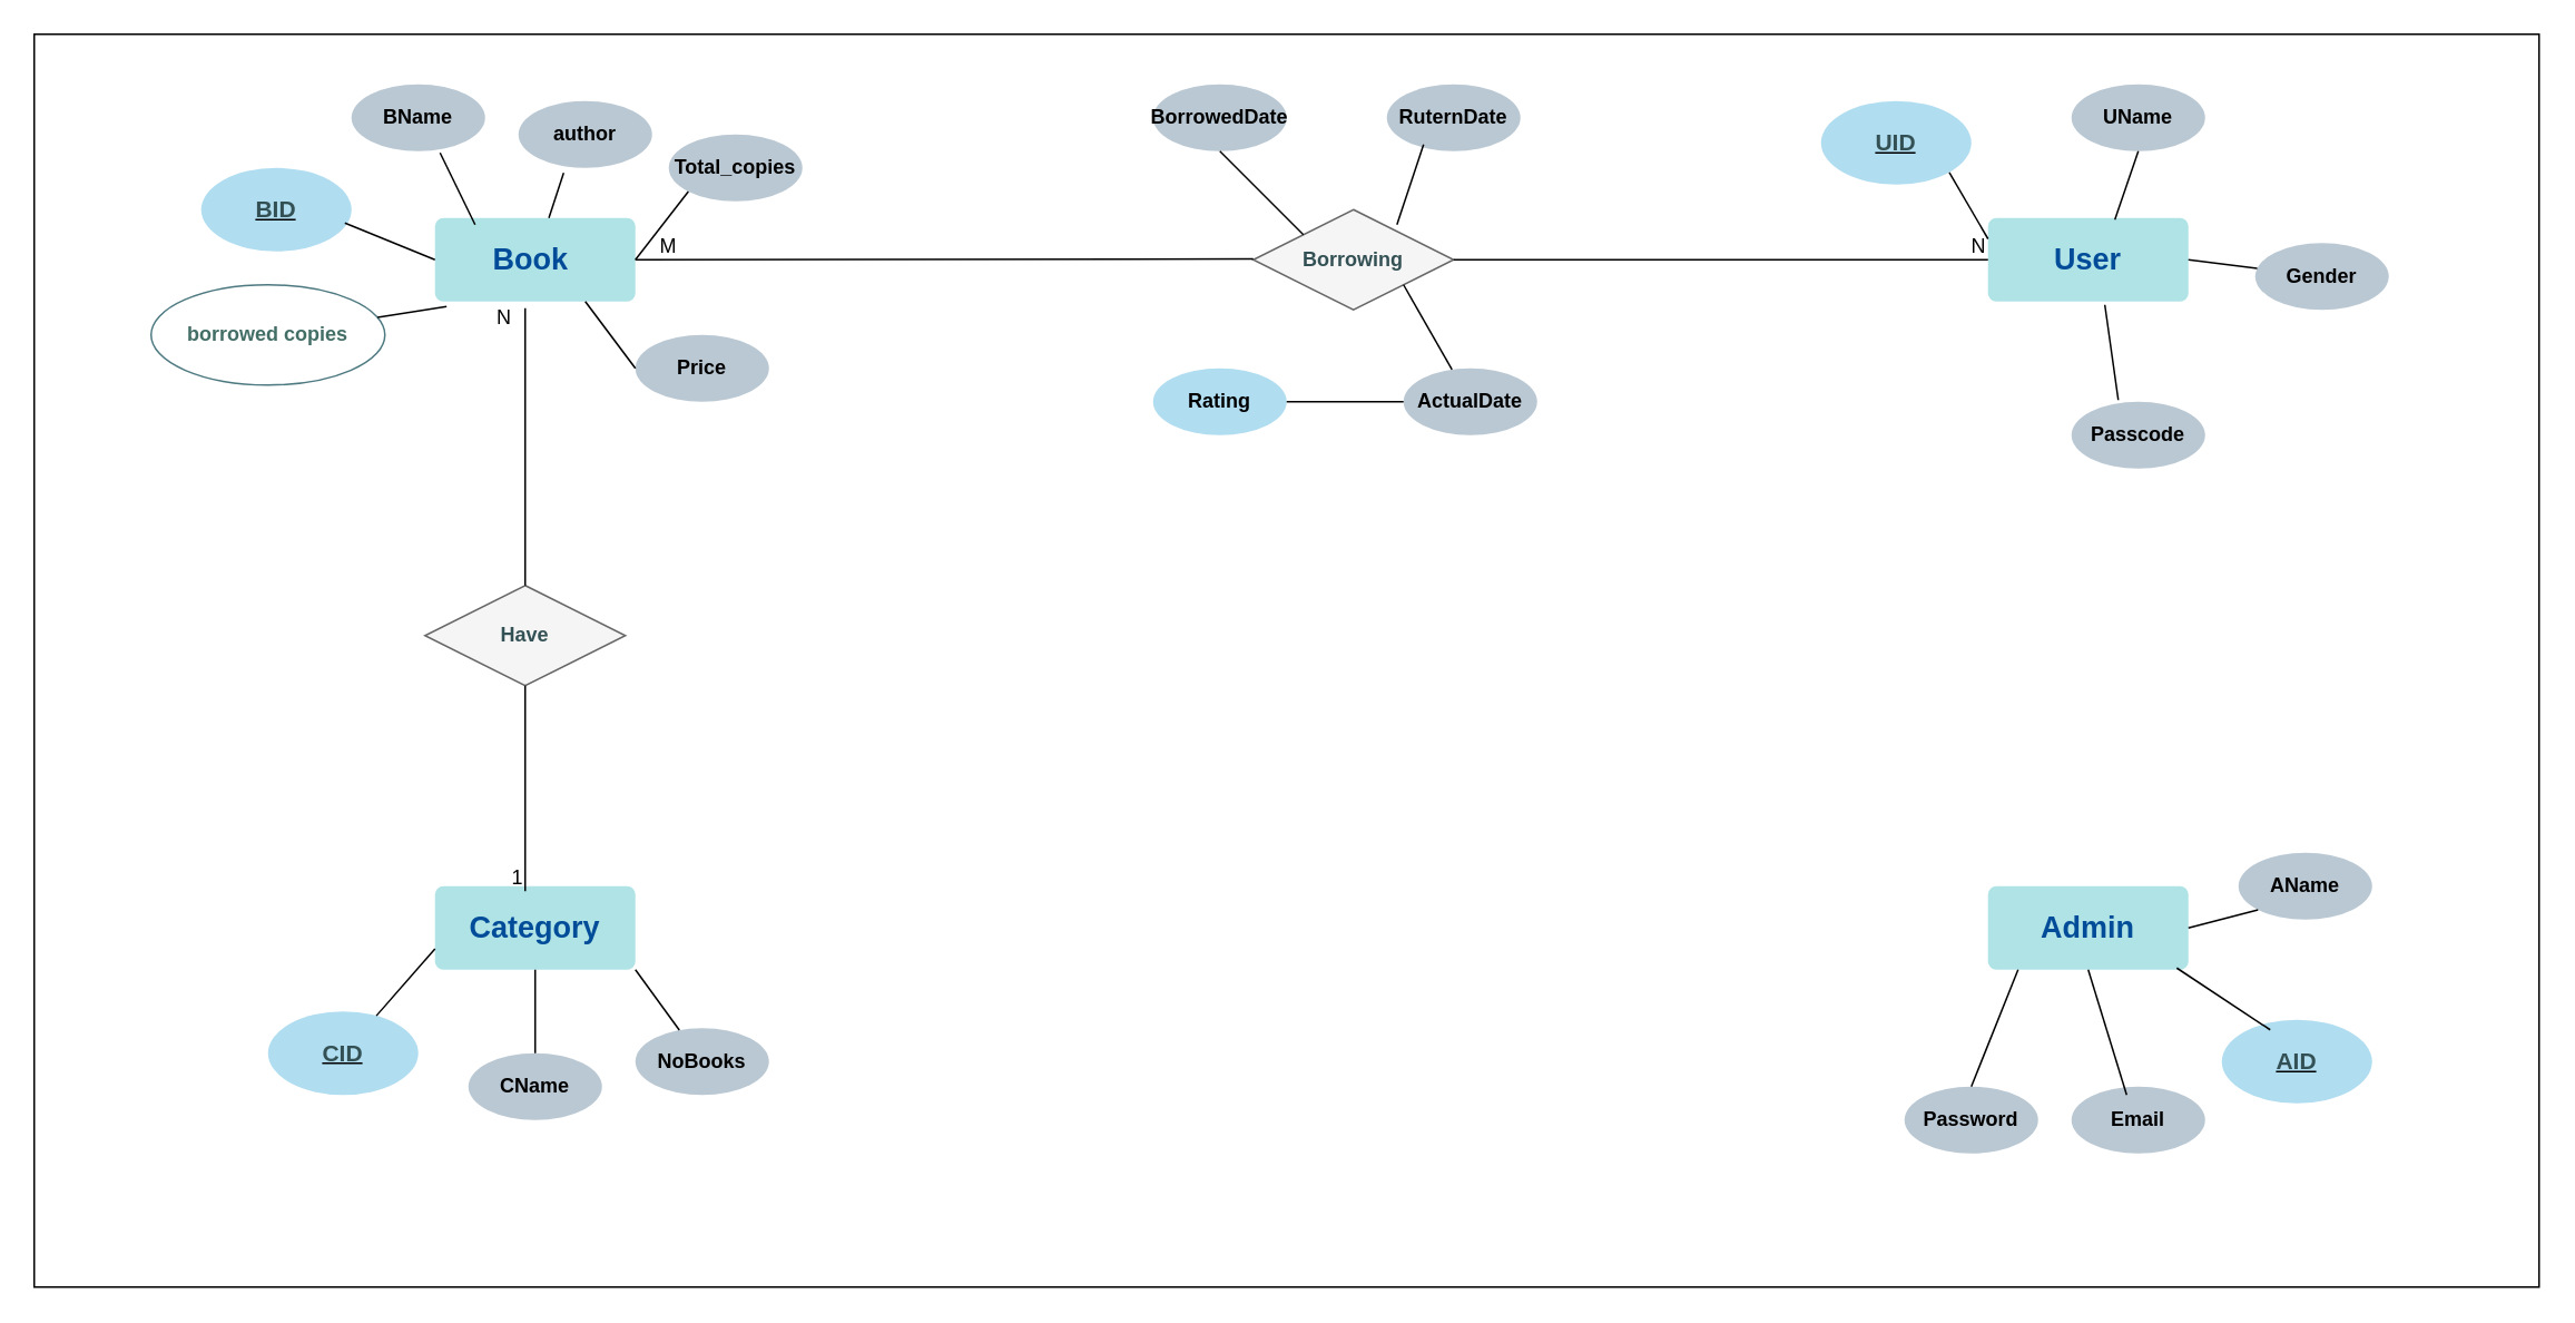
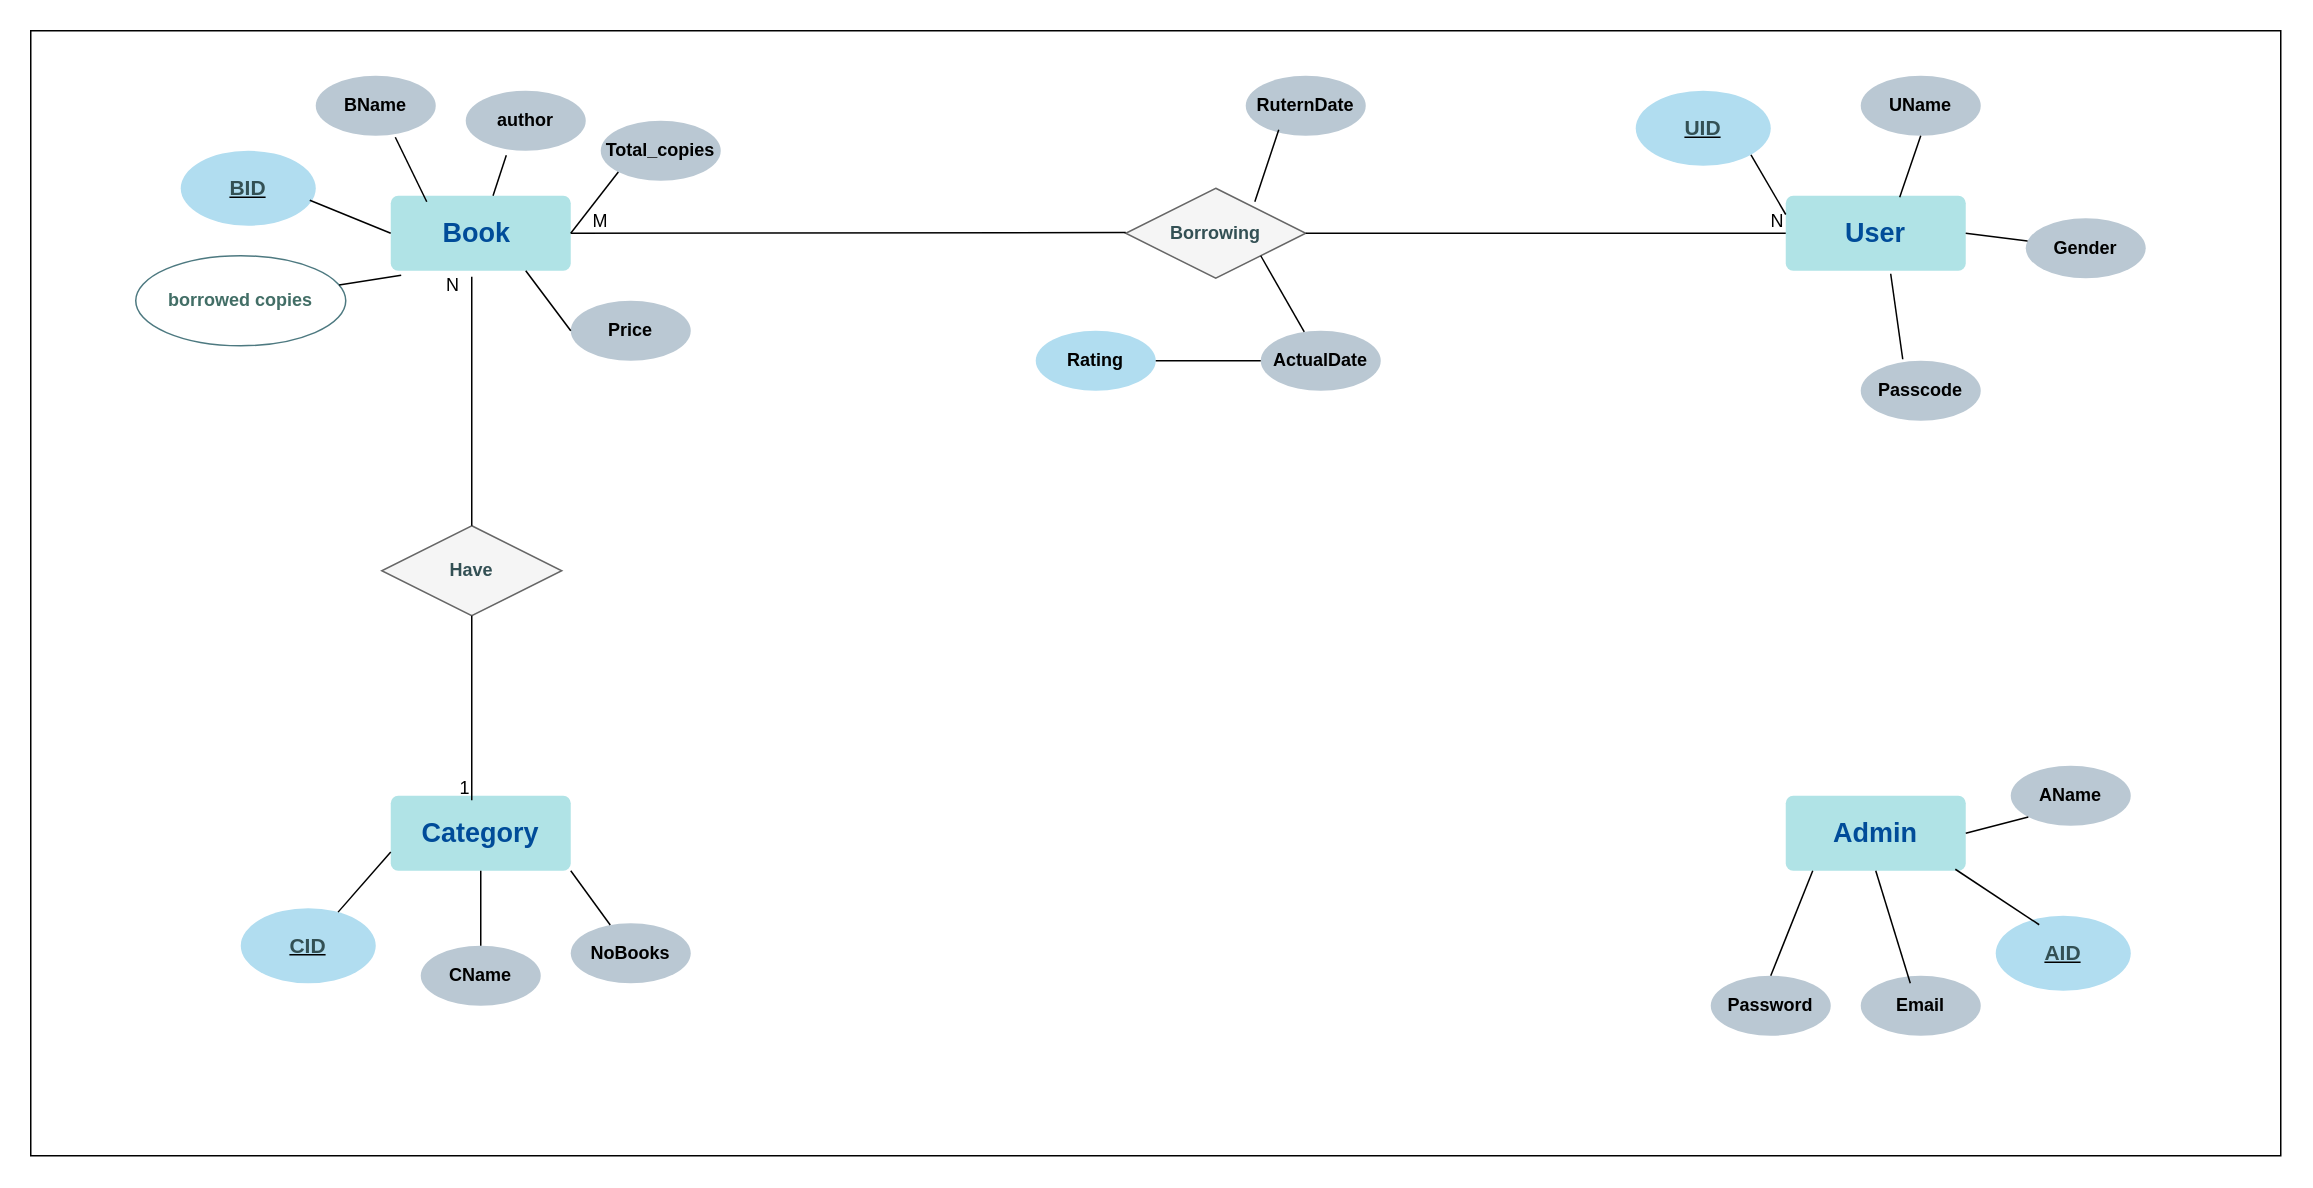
- <mxCell id="54" value="&lt;b&gt;BorrowedDate&lt;/b&gt;" style="ellipse;whiteSpace=wrap;html=1;align=center;fillColor=#bac8d3;strokeColor=none;" vertex="1" parent="1"><mxGeometry x="690" y="50" width="80" height="40" as="geometry" /></mxCell>
- <mxCell id="60" value="" style="endArrow=none;html=1;rounded=0;entryX=0.5;entryY=1;entryDx=0;entryDy=0;exitX=0;exitY=0;exitDx=0;exitDy=0;" edge="1" parent="1" source="20" target="54"><mxGeometry width="50" height="50" relative="1" as="geometry"><mxPoint x="730" y="420" as="sourcePoint" /><mxPoint x="780" y="370" as="targetPoint" /></mxGeometry></mxCell>
